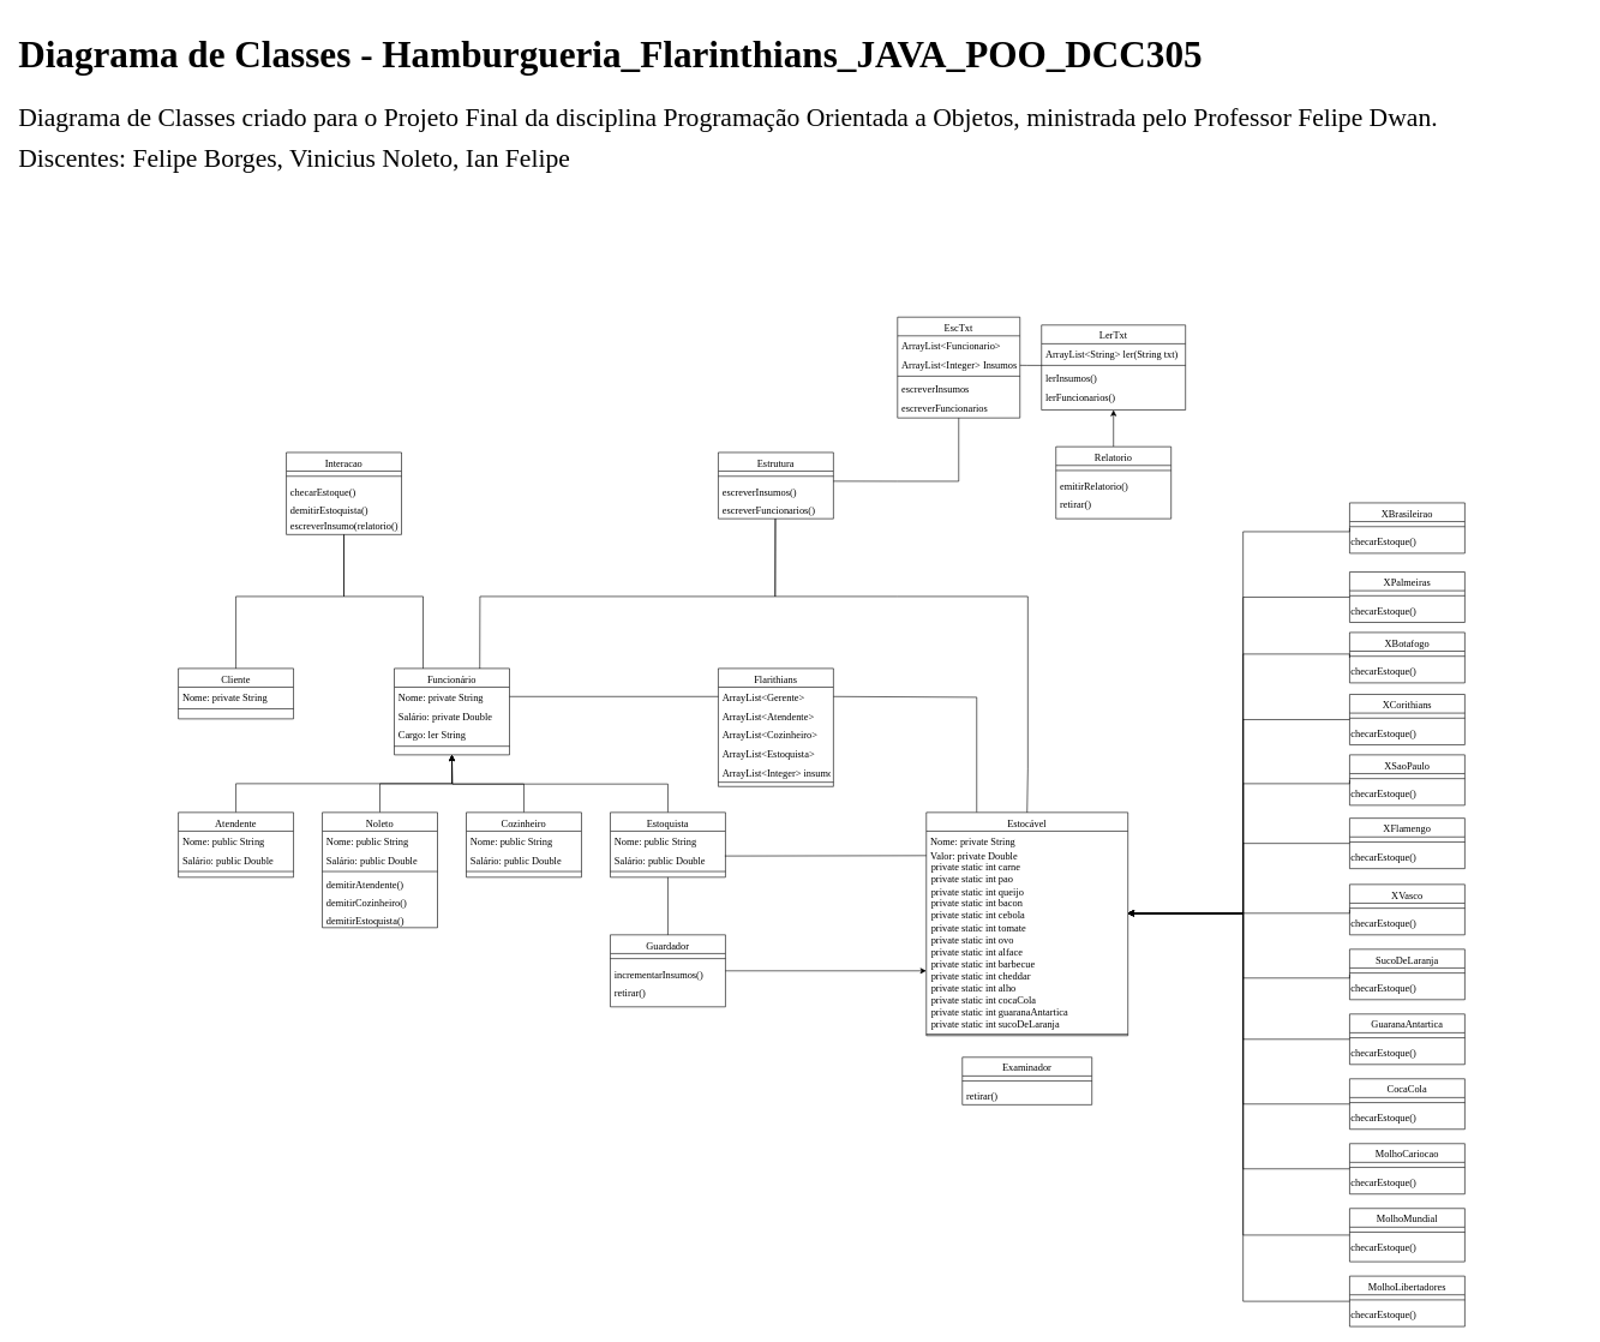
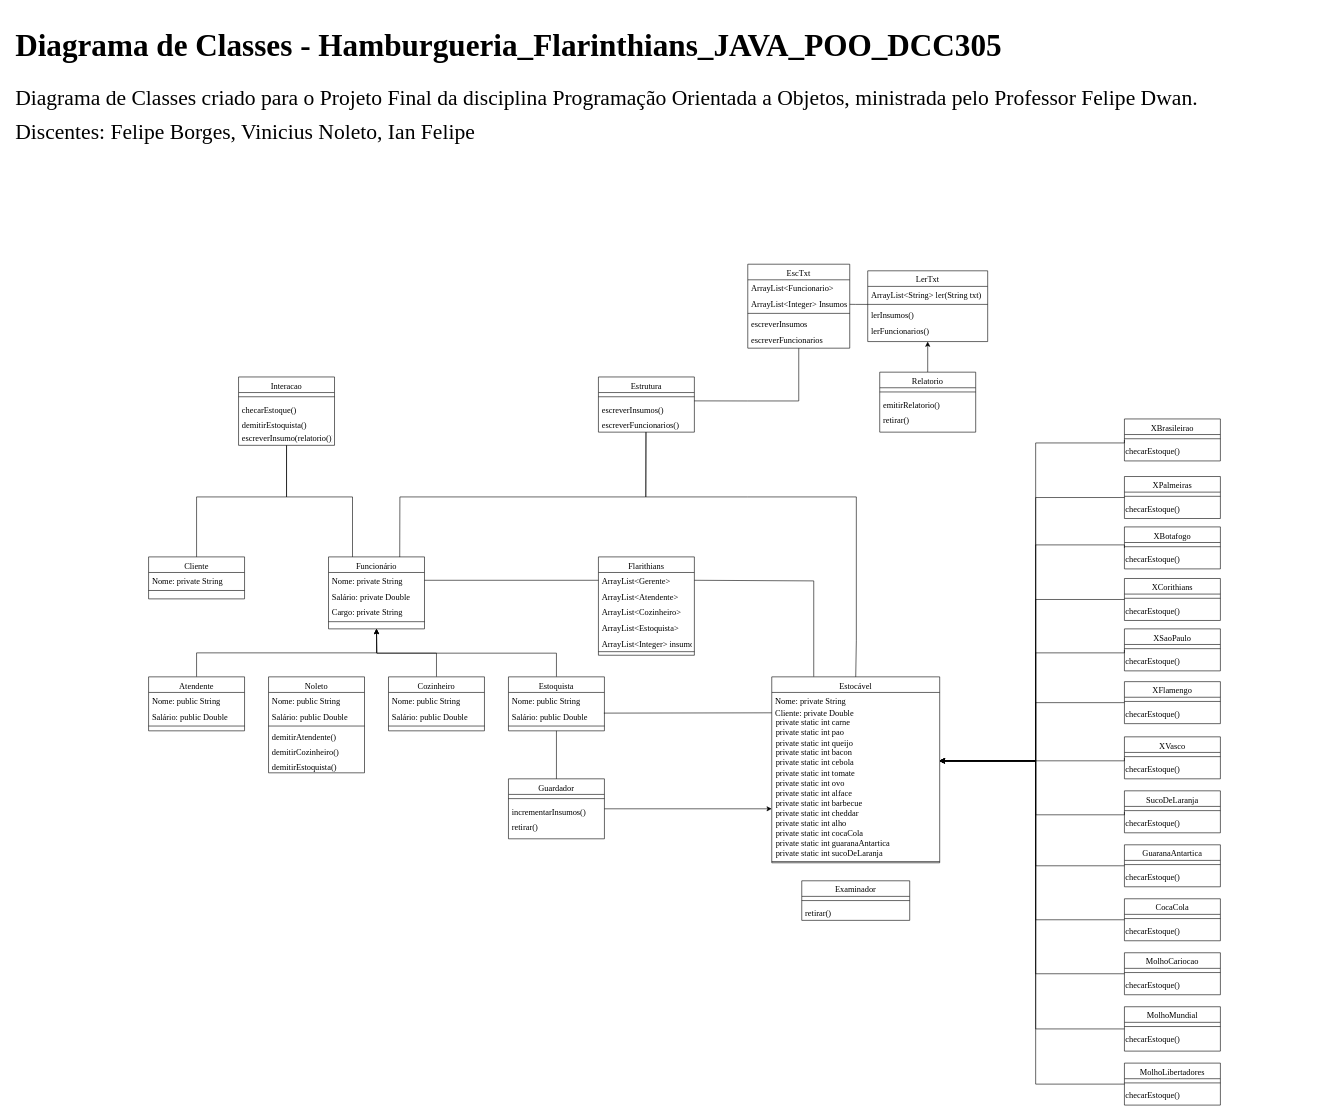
- <mxCell id="6" value="Cargo: ler String" style="text;align=left;verticalAlign=top;spacingLeft=4;spacingRight=4;overflow=hidden;rotatable=0;points=[[0,0.5],[1,0.5]];portConstraint=eastwest;rounded=0;shadow=0;html=0;fontFamily=Times New Roman;fontSize=14;" parent="3" vertex="1"><mxGeometry y="78" width="160" height="26" as="geometry" /></mxCell>
+ <mxCell id="6" value="Cargo: private String" style="text;align=left;verticalAlign=top;spacingLeft=4;spacingRight=4;overflow=hidden;rotatable=0;points=[[0,0.5],[1,0.5]];portConstraint=eastwest;rounded=0;shadow=0;html=0;fontFamily=Times New Roman;fontSize=14;" parent="3" vertex="1"><mxGeometry y="78" width="160" height="26" as="geometry" /></mxCell>
- <mxCell id="21" style="edgeStyle=orthogonalEdgeStyle;rounded=0;orthogonalLoop=1;jettySize=auto;html=1;exitX=0.5;exitY=0;exitDx=0;exitDy=0;entryX=0.5;entryY=1;entryDx=0;entryDy=0;fontFamily=Times New Roman;fontSize=14;" edge="1" parent="1" source="22" target="3"><mxGeometry relative="1" as="geometry"><mxPoint x="627" y="1058" as="targetPoint" /></mxGeometry></mxCell>
- <mxCell id="40" value="Valor: private Double" style="text;align=left;verticalAlign=top;spacingLeft=4;spacingRight=4;overflow=hidden;rotatable=0;points=[[0,0.5],[1,0.5]];portConstraint=eastwest;rounded=0;shadow=0;html=0;fontFamily=Times New Roman;fontSize=14;" vertex="1" parent="38"><mxGeometry y="46" width="280" height="20" as="geometry" /></mxCell>
+ <mxCell id="40" value="Cliente: private Double" style="text;align=left;verticalAlign=top;spacingLeft=4;spacingRight=4;overflow=hidden;rotatable=0;points=[[0,0.5],[1,0.5]];portConstraint=eastwest;rounded=0;shadow=0;html=0;fontFamily=Times New Roman;fontSize=14;" vertex="1" parent="38"><mxGeometry y="46" width="280" height="20" as="geometry" /></mxCell>
